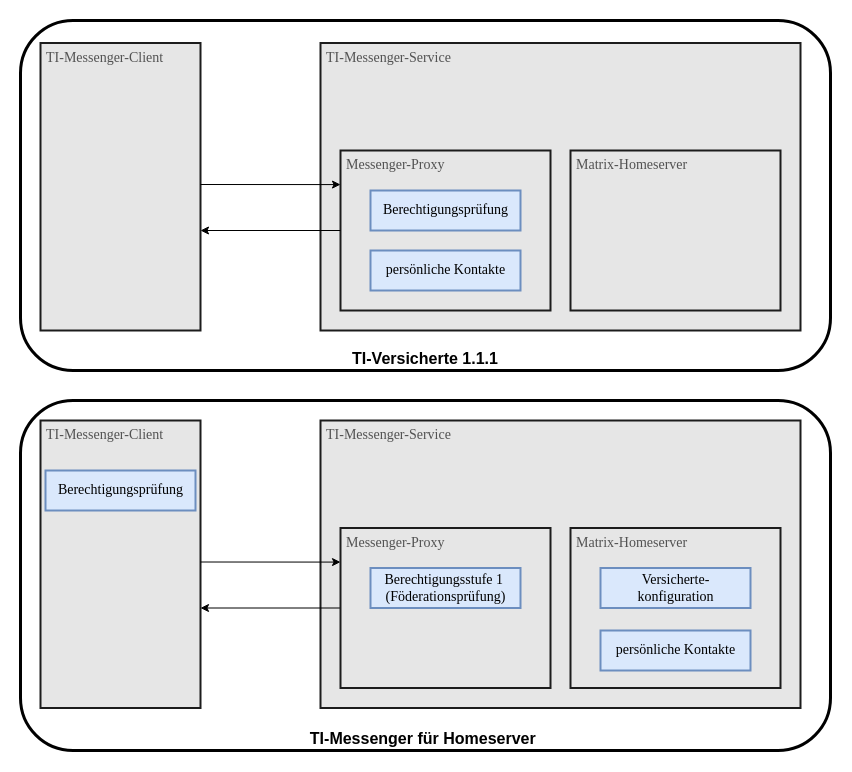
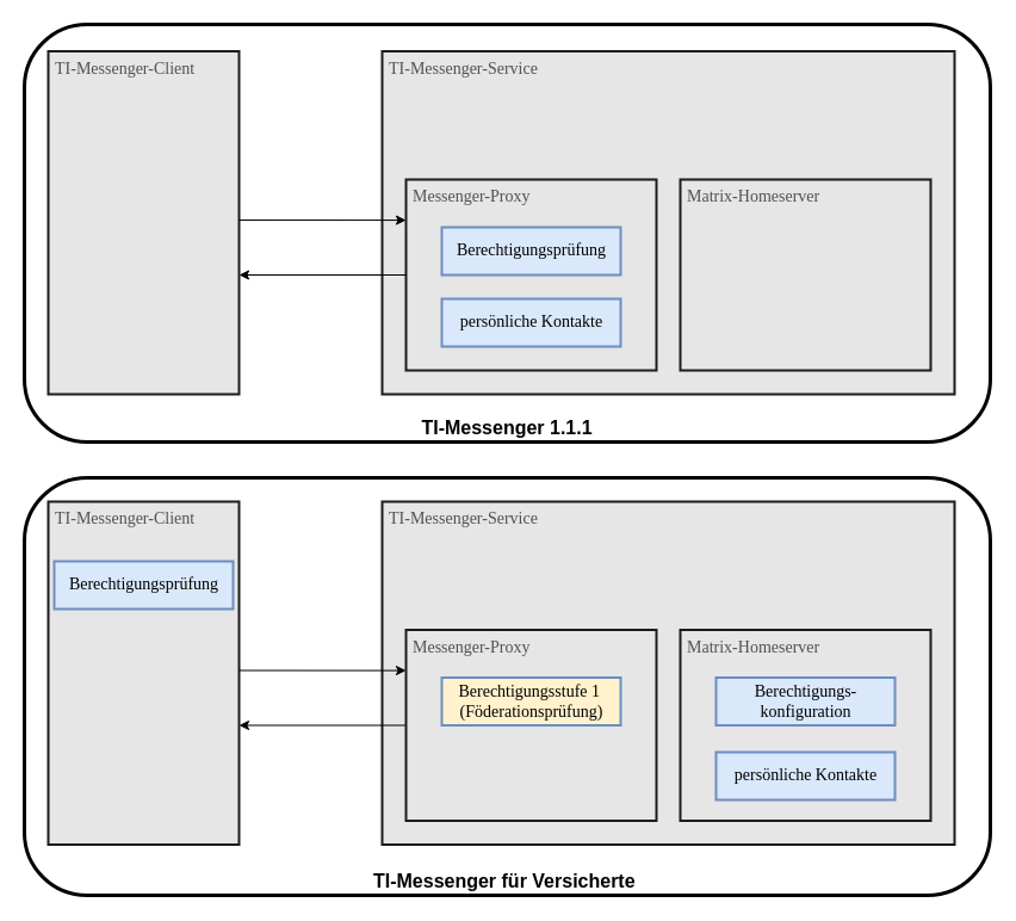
- <mxCell id="3" value="&lt;b&gt;&lt;font style=&quot;font-size: 16px;&quot;&gt;TI-Versicherte 1.1.1&lt;/font&gt;&lt;/b&gt;" style="rounded=1;whiteSpace=wrap;html=1;fillColor=none;verticalAlign=bottom;strokeWidth=3;" vertex="1" parent="1"><mxGeometry x="20" y="20" width="810" height="350" as="geometry" /></mxCell>
+ <mxCell id="3" value="&lt;b&gt;&lt;font style=&quot;font-size: 16px;&quot;&gt;TI-Messenger 1.1.1&lt;/font&gt;&lt;/b&gt;" style="rounded=1;whiteSpace=wrap;html=1;fillColor=none;verticalAlign=bottom;strokeWidth=3;" vertex="1" parent="1"><mxGeometry x="20" y="20" width="810" height="350" as="geometry" /></mxCell>
- <mxCell id="19" value="Berechtigungsstufe 1&amp;nbsp;&lt;br&gt;(Föderationsprüfung)" style="html=1;strokeColor=#6c8ebf;fillColor=#dae8fc;fontFamily=Tahoma;fontSize=14;align=center;strokeWidth=2;" vertex="1" parent="1"><mxGeometry x="370" y="567.5" width="150" height="40" as="geometry" /></mxCell>
+ <mxCell id="19" value="Berechtigungsstufe 1&amp;nbsp;&lt;br&gt;(Föderationsprüfung)" style="html=1;strokeColor=#6c8ebf;fillColor=#fff2cc;fontFamily=Tahoma;fontSize=14;align=center;strokeWidth=2;" vertex="1" parent="1"><mxGeometry x="370" y="567.5" width="150" height="40" as="geometry" /></mxCell>
- <mxCell id="22" value="Versicherte-&lt;br&gt;konfiguration" style="html=1;strokeColor=#6c8ebf;fillColor=#dae8fc;fontFamily=Tahoma;fontSize=14;align=center;strokeWidth=2;" vertex="1" parent="1"><mxGeometry x="600" y="567.5" width="150" height="40" as="geometry" /></mxCell>
+ <mxCell id="22" value="Berechtigungs-&lt;br&gt;konfiguration" style="html=1;strokeColor=#6c8ebf;fillColor=#dae8fc;fontFamily=Tahoma;fontSize=14;align=center;strokeWidth=2;" vertex="1" parent="1"><mxGeometry x="600" y="567.5" width="150" height="40" as="geometry" /></mxCell>
- <mxCell id="2" value="TI-Messenger für Homeserver&amp;nbsp;" style="rounded=1;whiteSpace=wrap;html=1;fillColor=none;verticalAlign=bottom;fontSize=16;fontStyle=1;strokeWidth=3;" vertex="1" parent="1"><mxGeometry x="20" y="400" width="810" height="350" as="geometry" /></mxCell>
+ <mxCell id="2" value="TI-Messenger für Versicherte&amp;nbsp;" style="rounded=1;whiteSpace=wrap;html=1;fillColor=none;verticalAlign=bottom;fontSize=16;fontStyle=1;strokeWidth=3;" vertex="1" parent="1"><mxGeometry x="20" y="400" width="810" height="350" as="geometry" /></mxCell>
